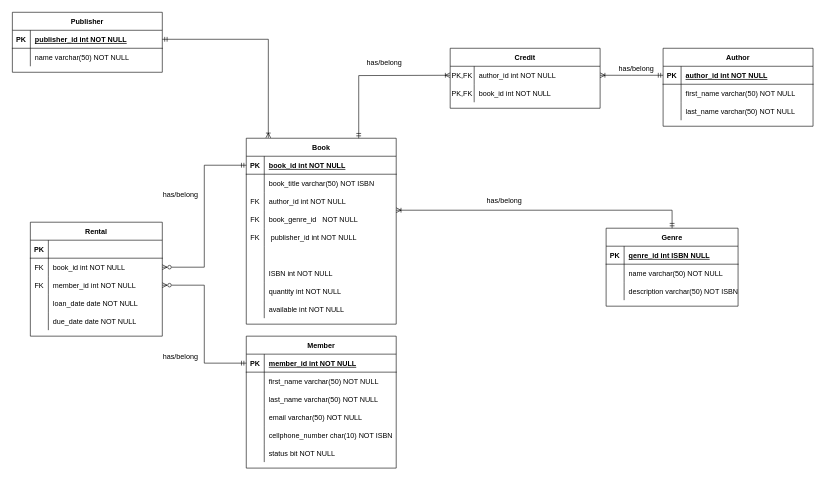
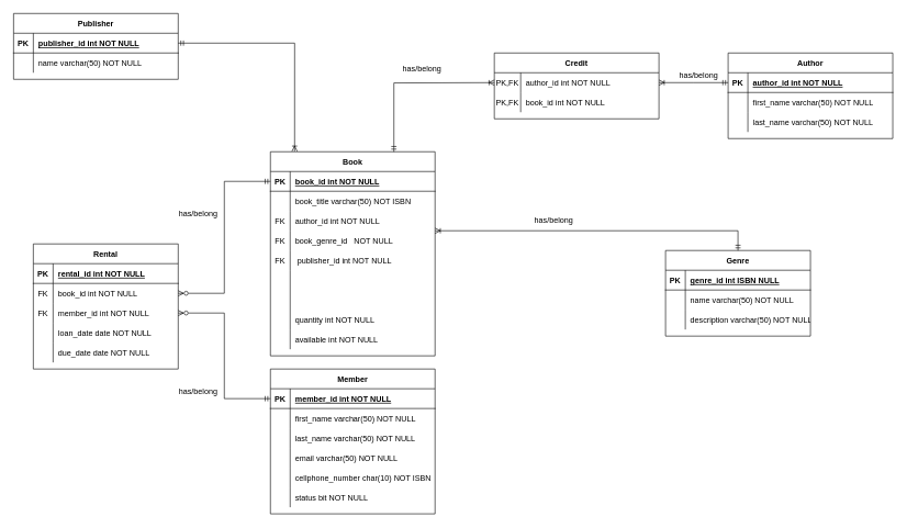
+ <mxCell id="79" value="rental_id int NOT NULL" style="shape=partialRectangle;overflow=hidden;connectable=0;fillColor=none;top=0;left=0;bottom=0;right=0;align=left;spacingLeft=6;fontStyle=5;" parent="77" vertex="1"><mxGeometry x="30" width="190" height="30" as="geometry"><mxRectangle width="190" height="30" as="alternateBounds" /></mxGeometry></mxCell>
- <mxCell id="32" value="ISBN int NOT NULL" style="shape=partialRectangle;overflow=hidden;connectable=0;fillColor=none;top=0;left=0;bottom=0;right=0;align=left;spacingLeft=6;" parent="30" vertex="1"><mxGeometry x="30" width="220" height="30" as="geometry"><mxRectangle width="220" height="30" as="alternateBounds" /></mxGeometry></mxCell>
- <mxCell id="75" value="description varchar(50) NOT ISBN" style="shape=partialRectangle;overflow=hidden;connectable=0;fillColor=none;top=0;left=0;bottom=0;right=0;align=left;spacingLeft=6;" parent="73" vertex="1"><mxGeometry x="30" width="190" height="30" as="geometry"><mxRectangle width="190" height="30" as="alternateBounds" /></mxGeometry></mxCell>
+ <mxCell id="75" value="description varchar(50) NOT NULL" style="shape=partialRectangle;overflow=hidden;connectable=0;fillColor=none;top=0;left=0;bottom=0;right=0;align=left;spacingLeft=6;" parent="73" vertex="1"><mxGeometry x="30" width="190" height="30" as="geometry"><mxRectangle width="190" height="30" as="alternateBounds" /></mxGeometry></mxCell>
